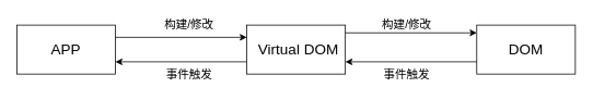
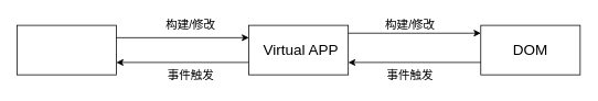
- <mxCell id="6" value="&lt;font style=&quot;font-size: 18px&quot;&gt;APP&lt;/font&gt;" style="text;html=1;strokeColor=none;fillColor=none;align=center;verticalAlign=middle;whiteSpace=wrap;rounded=0;" parent="1" vertex="1"><mxGeometry x="60" y="50" width="40" height="20" as="geometry" /></mxCell>
- <mxCell id="12" value="&lt;font style=&quot;font-size: 18px&quot;&gt;Virtual DOM&lt;/font&gt;" style="text;html=1;strokeColor=none;fillColor=none;align=center;verticalAlign=middle;whiteSpace=wrap;rounded=0;" parent="1" vertex="1"><mxGeometry x="313" y="50" width="100" height="20" as="geometry" /></mxCell>
+ <mxCell id="12" value="&lt;font style=&quot;font-size: 18px&quot;&gt;Virtual APP&lt;/font&gt;" style="text;html=1;strokeColor=none;fillColor=none;align=center;verticalAlign=middle;whiteSpace=wrap;rounded=0;" parent="1" vertex="1"><mxGeometry x="313" y="50" width="100" height="20" as="geometry" /></mxCell>
